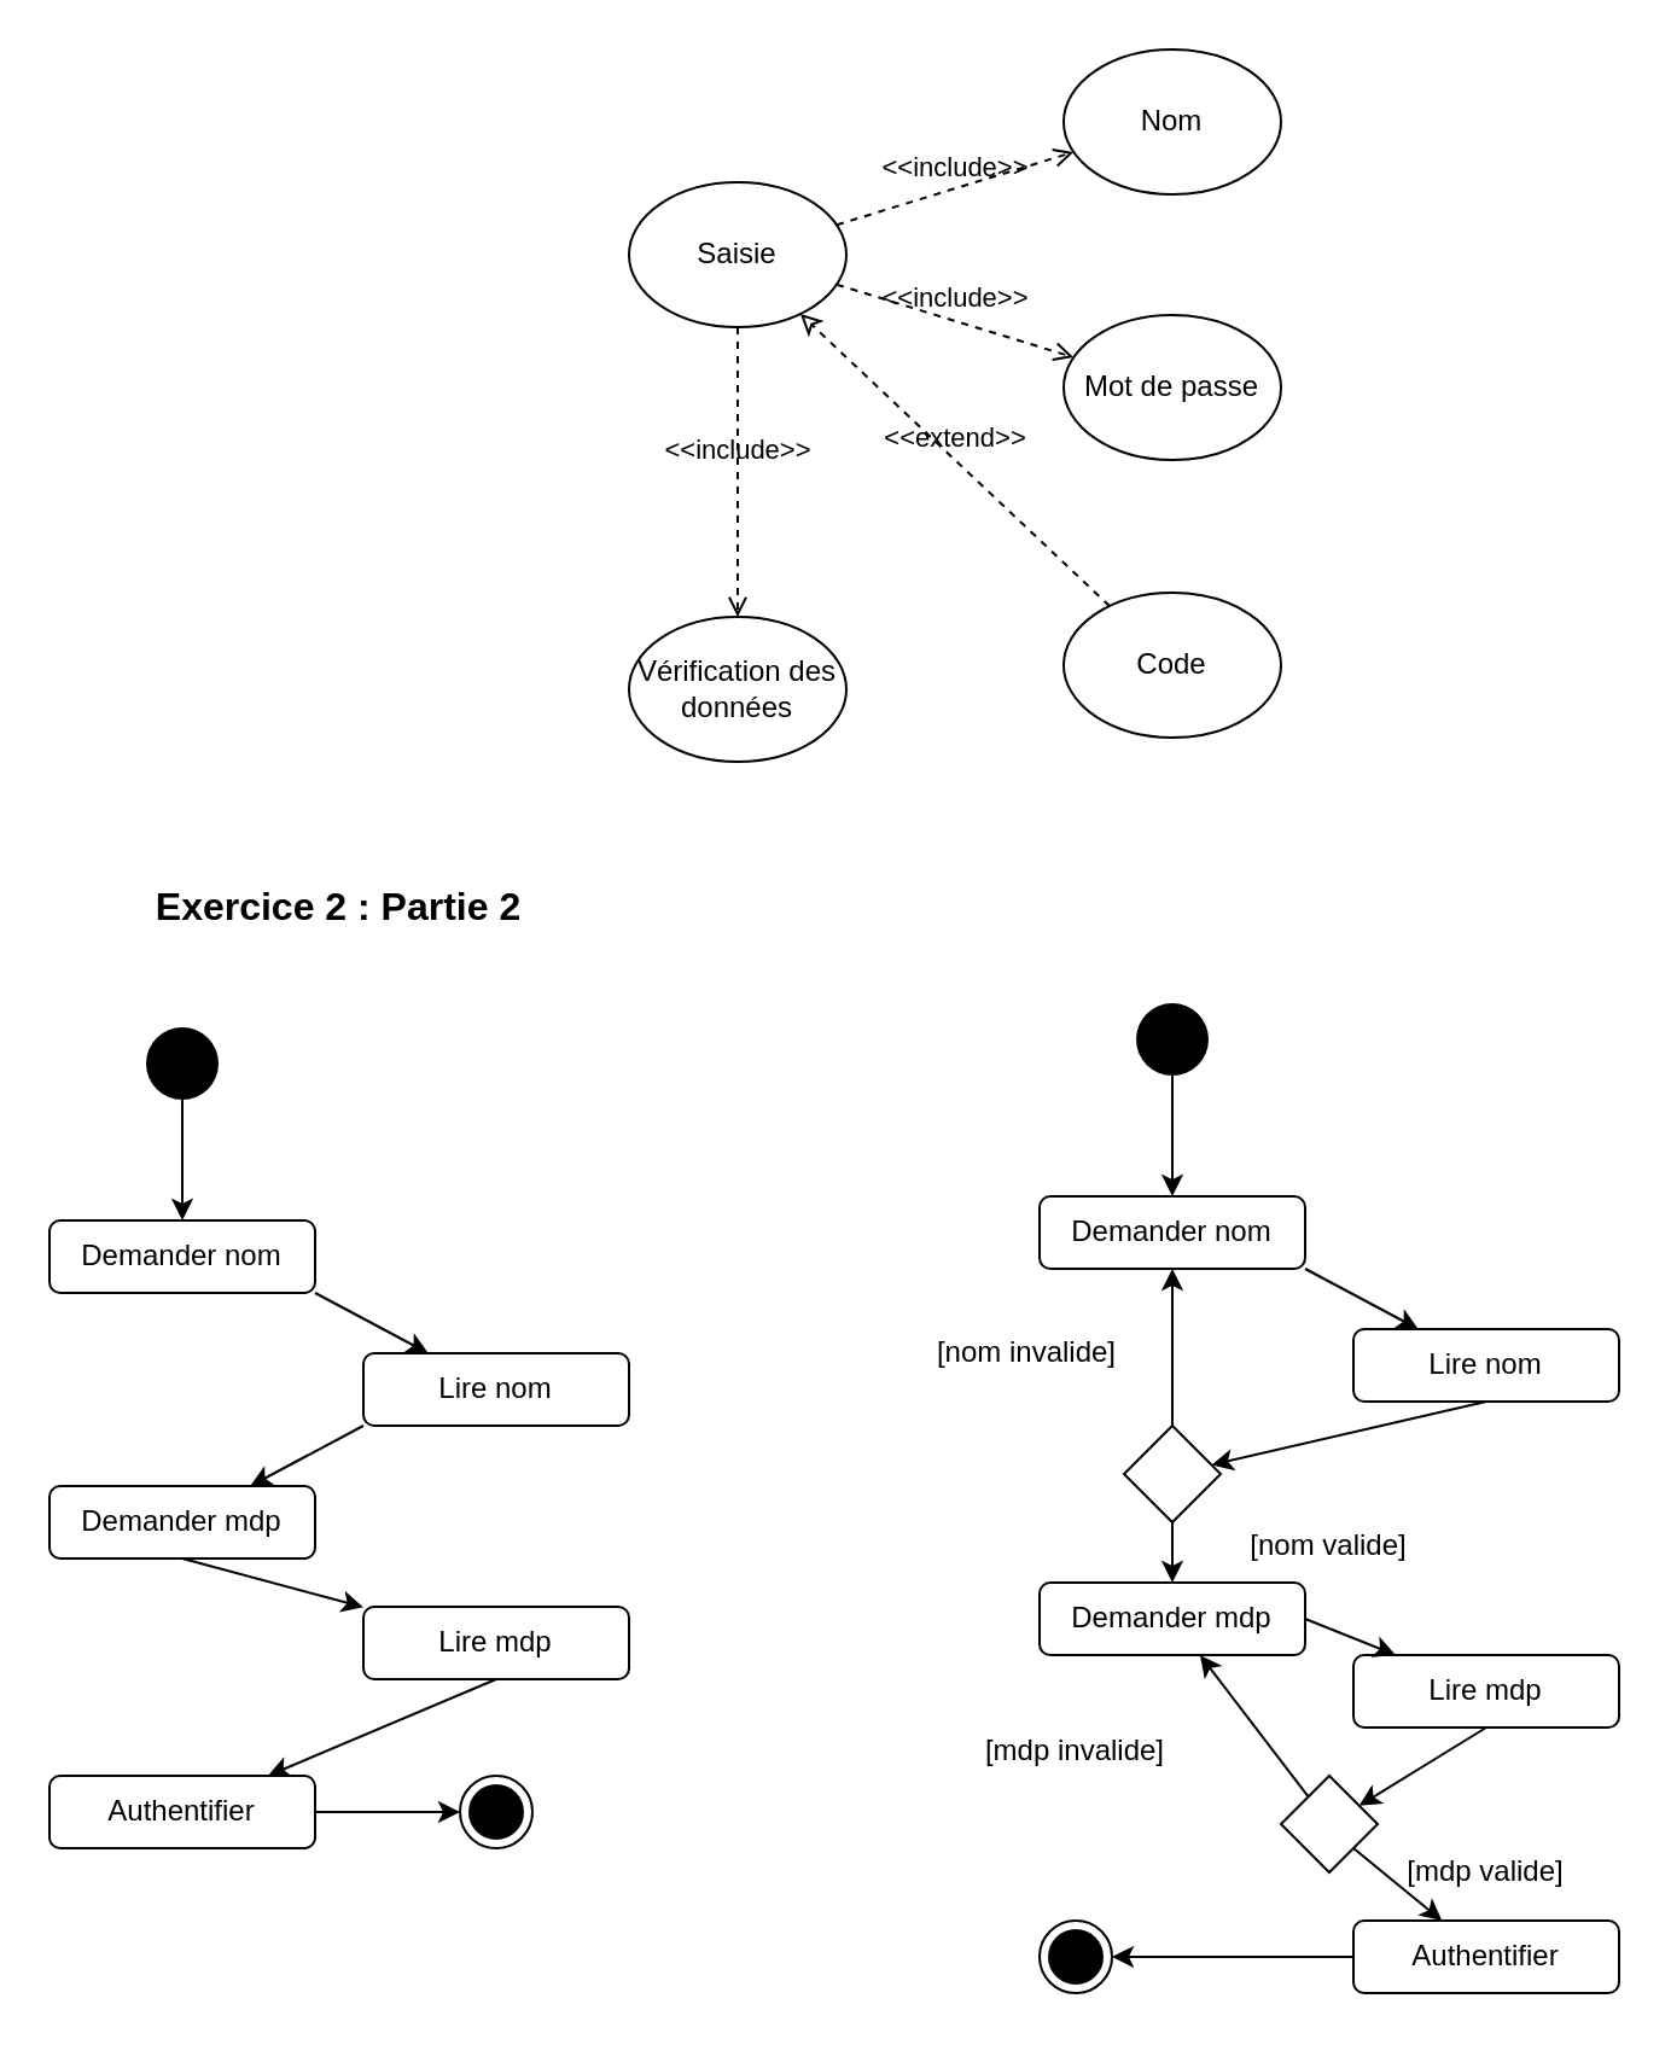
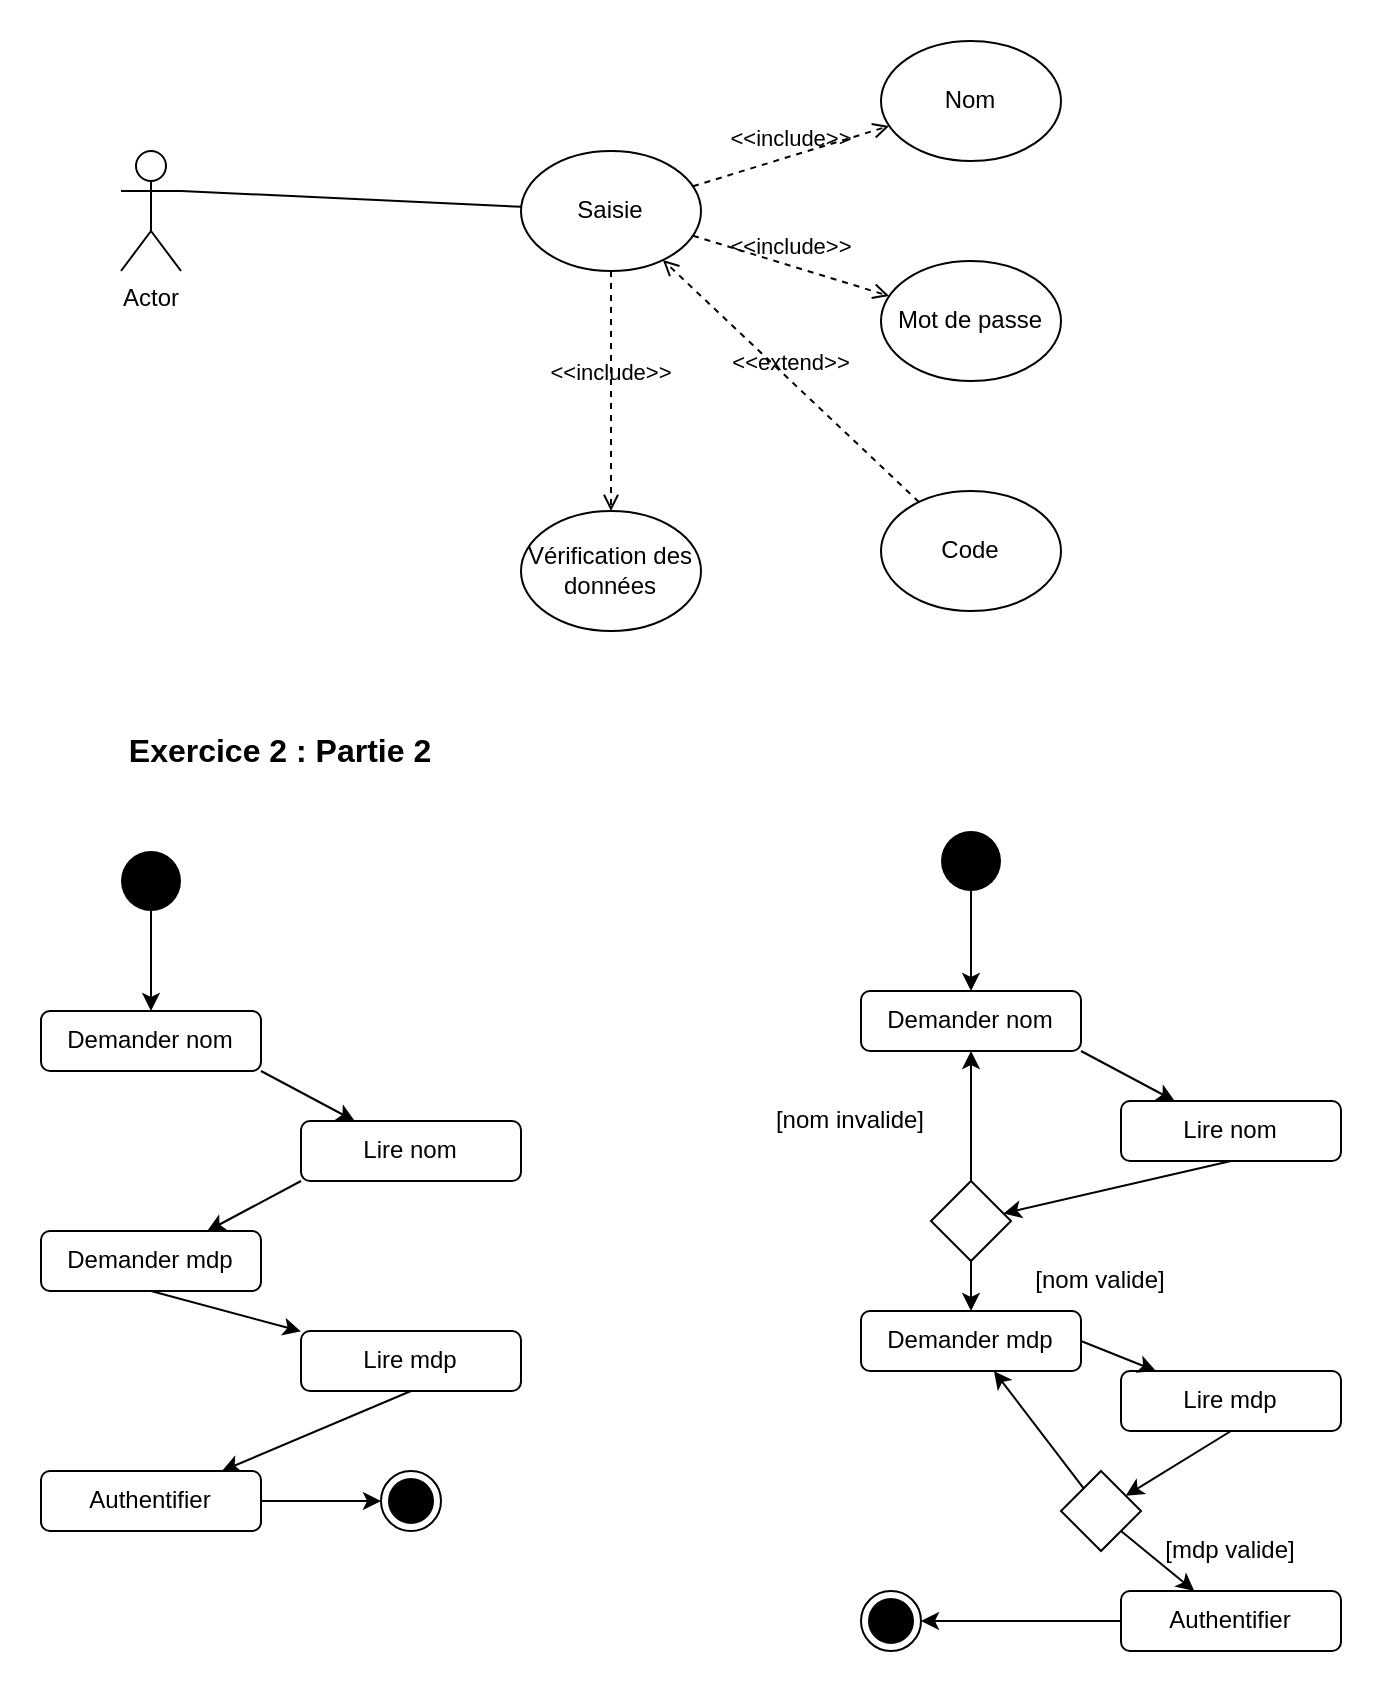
+ <mxCell id="2" style="edgeStyle=none;rounded=0;orthogonalLoop=1;jettySize=auto;html=1;exitX=1;exitY=0.333;exitDx=0;exitDy=0;exitPerimeter=0;endArrow=none;endFill=0;" edge="1" parent="1" source="3" target="4"><mxGeometry relative="1" as="geometry" /></mxCell>
+ <mxCell id="3" value="Actor" style="shape=umlActor;verticalLabelPosition=bottom;verticalAlign=top;html=1;outlineConnect=0;" vertex="1" parent="1"><mxGeometry x="60" y="75" width="30" height="60" as="geometry" /></mxCell>
- <mxCell id="12" value="&amp;lt;&amp;lt;extend&amp;gt;&amp;gt;" style="html=1;verticalAlign=bottom;labelBackgroundColor=none;endArrow=classic;endFill=0;dashed=1;" edge="1" parent="1" source="11" target="4"><mxGeometry width="160" relative="1" as="geometry"><mxPoint x="300" y="255" as="sourcePoint" /><mxPoint x="460" y="255" as="targetPoint" /></mxGeometry></mxCell>
+ <mxCell id="12" value="&amp;lt;&amp;lt;extend&amp;gt;&amp;gt;" style="html=1;verticalAlign=bottom;labelBackgroundColor=none;endArrow=open;endFill=0;dashed=1;" edge="1" parent="1" source="11" target="4"><mxGeometry width="160" relative="1" as="geometry"><mxPoint x="300" y="255" as="sourcePoint" /><mxPoint x="460" y="255" as="targetPoint" /></mxGeometry></mxCell>
- <mxCell id="47" value="[mdp invalide]" style="text;html=1;strokeColor=none;fillColor=none;align=center;verticalAlign=middle;whiteSpace=wrap;rounded=0;" vertex="1" parent="1"><mxGeometry x="390" y="715" width="110" height="20" as="geometry" /></mxCell>
